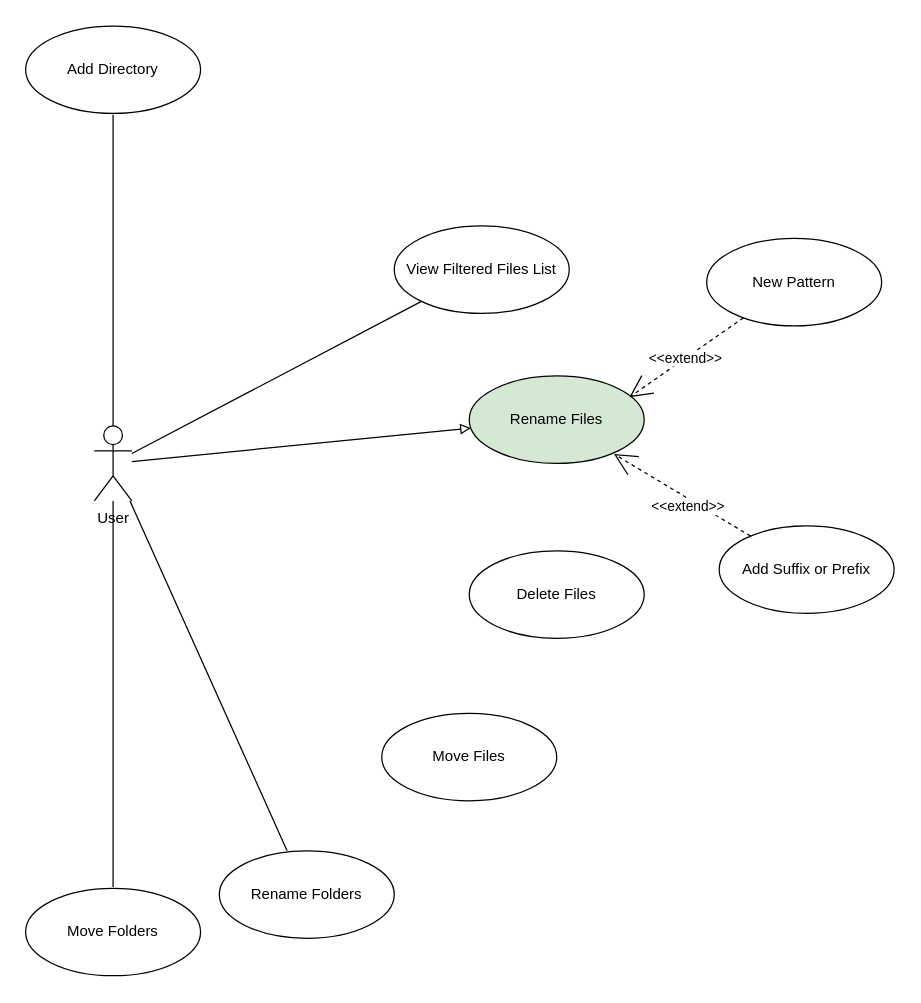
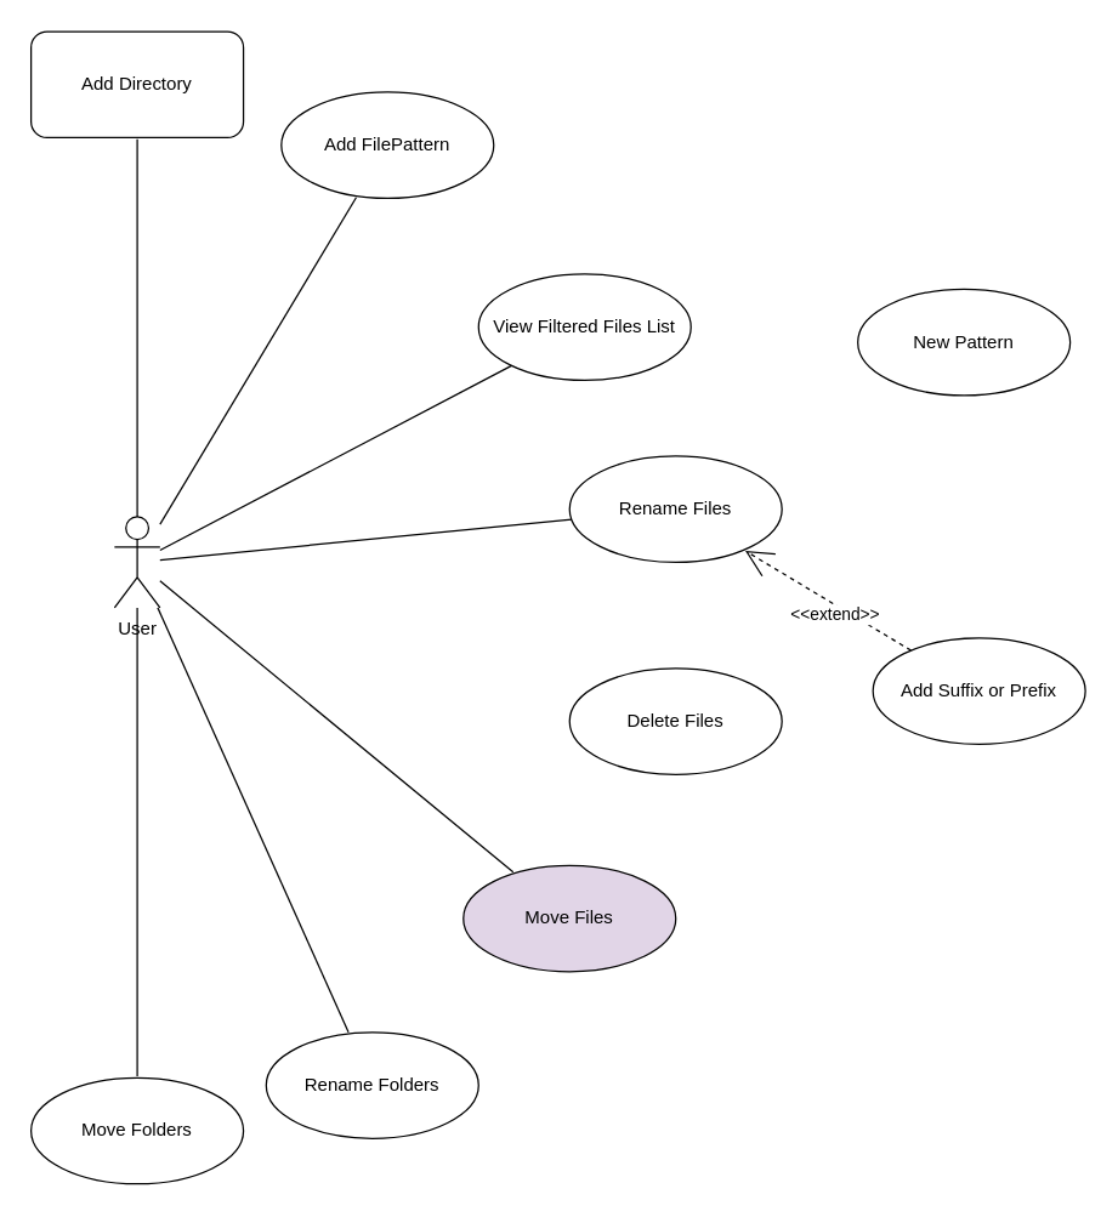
- <mxCell id="14" value="Add Directory" style="ellipse;whiteSpace=wrap;html=1;" parent="1" vertex="1"><mxGeometry x="20" y="20" width="140" height="70" as="geometry" /></mxCell>
+ <mxCell id="14" value="Add Directory" style="whiteSpace=wrap;html=1;rounded=1;" parent="1" vertex="1"><mxGeometry x="20" y="20" width="140" height="70" as="geometry" /></mxCell>
+ <mxCell id="15" value="Add FilePattern" style="ellipse;whiteSpace=wrap;html=1;" parent="1" vertex="1"><mxGeometry x="185" y="60" width="140" height="70" as="geometry" /></mxCell>
+ <mxCell id="6" style="edgeStyle=none;html=1;endArrow=none;endFill=0;endSize=16;targetPerimeterSpacing=1;" parent="1" source="9" target="15" edge="1"><mxGeometry relative="1" as="geometry" /></mxCell>
- <mxCell id="17" value="&amp;lt;&amp;lt;extend&amp;gt;&amp;gt;" style="edgeStyle=none;html=1;entryX=0.915;entryY=0.244;entryDx=0;entryDy=0;entryPerimeter=0;endArrow=open;endFill=0;endSize=16;targetPerimeterSpacing=1;dashed=1;" parent="1" source="18" target="10" edge="1"><mxGeometry relative="1" as="geometry" /></mxCell>
- <mxCell id="10" value="Rename Files" style="ellipse;whiteSpace=wrap;html=1;fillColor=#d5e8d4;" parent="1" vertex="1"><mxGeometry x="375" y="300" width="140" height="70" as="geometry" /></mxCell>
+ <mxCell id="10" value="Rename Files" style="ellipse;whiteSpace=wrap;html=1;" parent="1" vertex="1"><mxGeometry x="375" y="300" width="140" height="70" as="geometry" /></mxCell>
- <mxCell id="2" style="edgeStyle=none;html=1;endArrow=block;endFill=0;" parent="1" source="9" target="10" edge="1"><mxGeometry relative="1" as="geometry"><mxPoint x="245" y="235" as="targetPoint" /></mxGeometry></mxCell>
+ <mxCell id="2" style="edgeStyle=none;html=1;endArrow=none;endFill=0;" parent="1" source="9" target="10" edge="1"><mxGeometry relative="1" as="geometry"><mxPoint x="245" y="235" as="targetPoint" /></mxGeometry></mxCell>
+ <mxCell id="3" style="edgeStyle=none;html=1;endArrow=none;endFill=0;endSize=16;targetPerimeterSpacing=1;" parent="1" source="9" target="11" edge="1"><mxGeometry relative="1" as="geometry" /></mxCell>
- <mxCell id="11" value="Move Files" style="ellipse;whiteSpace=wrap;html=1;" parent="1" vertex="1"><mxGeometry x="305" y="570" width="140" height="70" as="geometry" /></mxCell>
+ <mxCell id="11" value="Move Files" style="ellipse;whiteSpace=wrap;html=1;fillColor=#e1d5e7;" parent="1" vertex="1"><mxGeometry x="305" y="570" width="140" height="70" as="geometry" /></mxCell>
